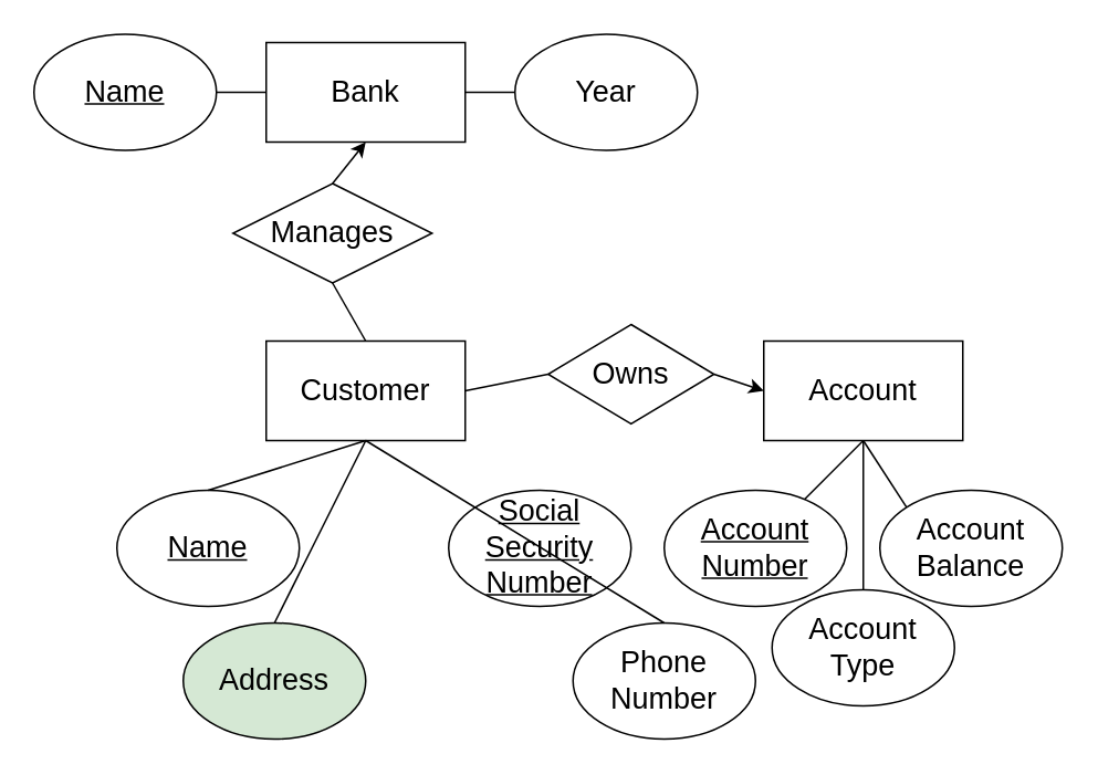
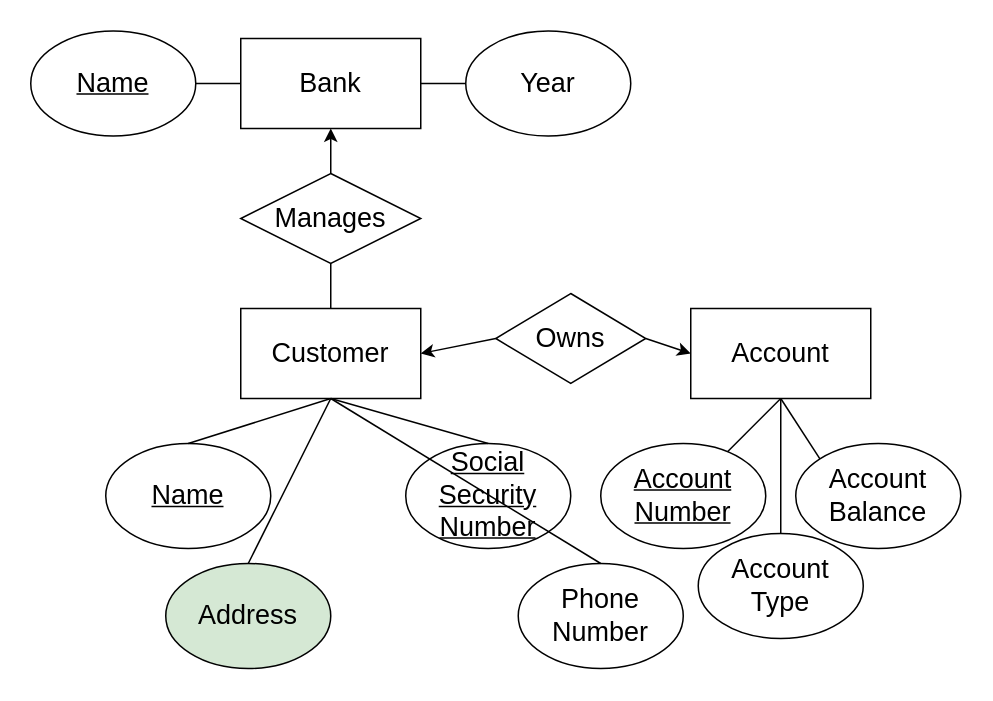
- <mxCell id="20" value="Manages" style="rhombus;whiteSpace=wrap;html=1;fontSize=18;" parent="1" vertex="1"><mxGeometry x="140" y="110" width="120" height="60" as="geometry" /></mxCell>
+ <mxCell id="20" value="Manages" style="rhombus;whiteSpace=wrap;html=1;fontSize=18;" parent="1" vertex="1"><mxGeometry x="160" y="115" width="120" height="60" as="geometry" /></mxCell>
- <mxCell id="17" value="" style="endArrow=none;html=1;rounded=0;entryX=1;entryY=0.5;entryDx=0;entryDy=0;exitX=0;exitY=0.5;exitDx=0;exitDy=0;" parent="1" source="3" target="2" edge="1"><mxGeometry width="50" height="50" relative="1" as="geometry"><mxPoint x="310" y="425" as="sourcePoint" /><mxPoint x="360" y="375" as="targetPoint" /></mxGeometry></mxCell>
+ <mxCell id="17" value="" style="endArrow=classic;html=1;rounded=0;entryX=1;entryY=0.5;entryDx=0;entryDy=0;exitX=0;exitY=0.5;exitDx=0;exitDy=0;" parent="1" source="3" target="2" edge="1"><mxGeometry width="50" height="50" relative="1" as="geometry"><mxPoint x="310" y="425" as="sourcePoint" /><mxPoint x="360" y="375" as="targetPoint" /></mxGeometry></mxCell>
+ <mxCell id="10" value="" style="endArrow=none;html=1;rounded=0;fontSize=18;exitX=0.5;exitY=0;exitDx=0;exitDy=0;entryX=0.5;entryY=1;entryDx=0;entryDy=0;" parent="1" source="9" target="2" edge="1"><mxGeometry width="50" height="50" relative="1" as="geometry"><mxPoint x="165" y="305" as="sourcePoint" /><mxPoint x="230" y="275" as="targetPoint" /></mxGeometry></mxCell>
